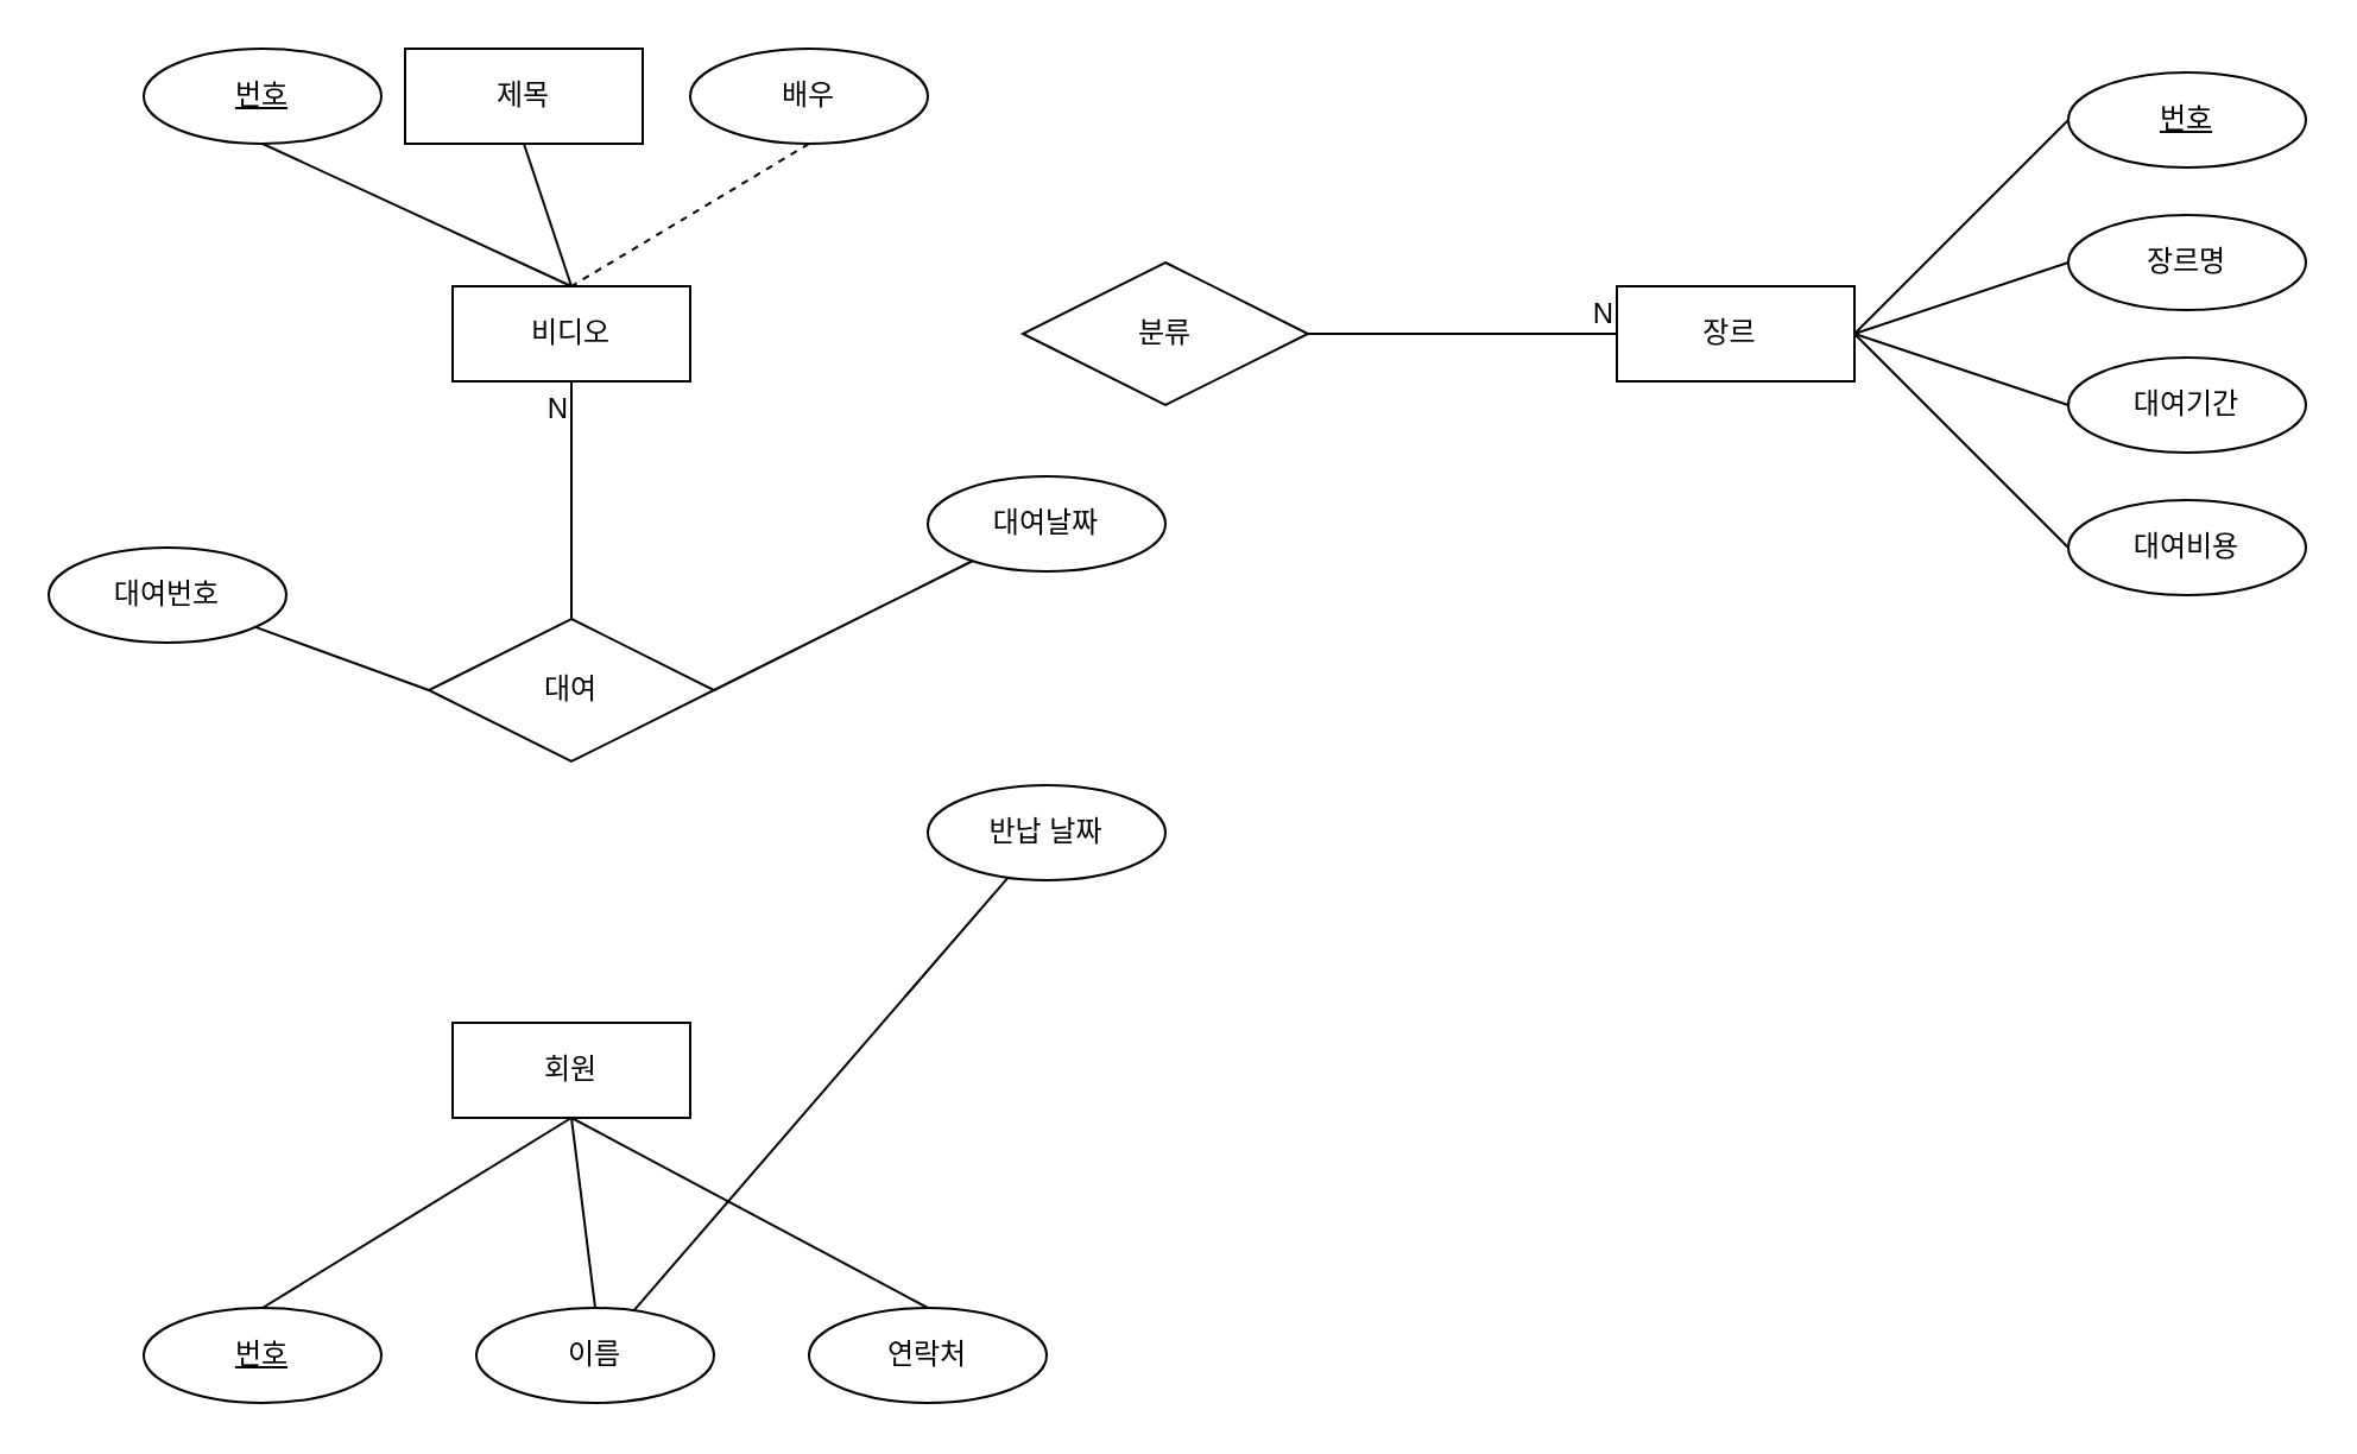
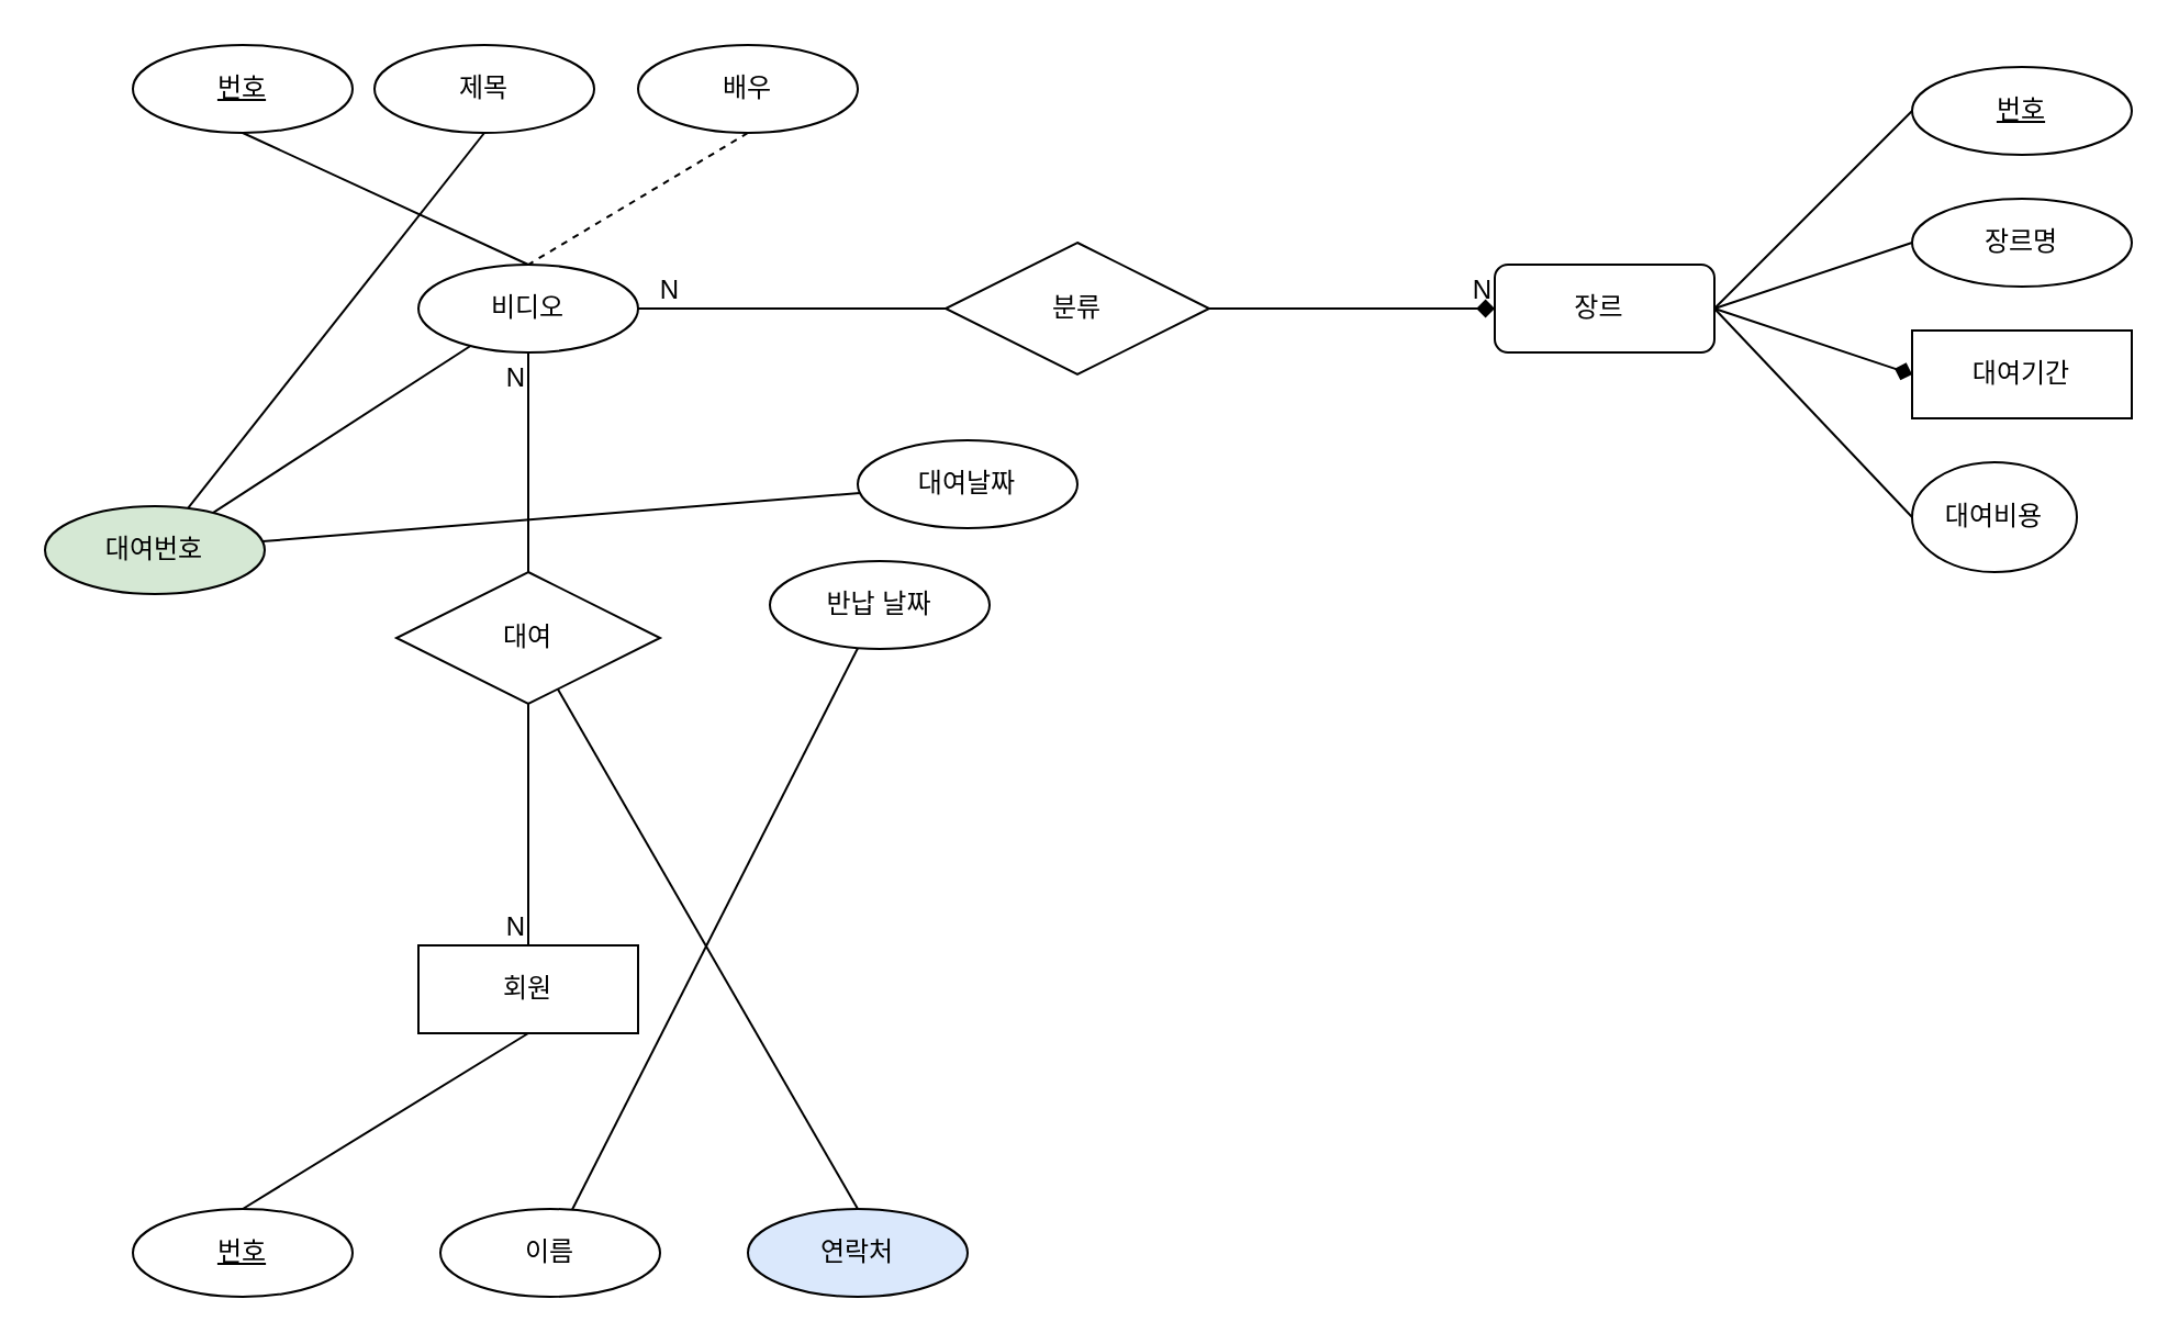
- <mxCell id="13" value="제목" style="whiteSpace=wrap;html=1;align=center;rounded=0;" vertex="1" parent="1"><mxGeometry x="170" y="20" width="100" height="40" as="geometry" /></mxCell>
+ <mxCell id="13" value="제목" style="ellipse;whiteSpace=wrap;html=1;align=center;" vertex="1" parent="1"><mxGeometry x="170" y="20" width="100" height="40" as="geometry" /></mxCell>
- <mxCell id="17" value="" style="endArrow=none;html=1;rounded=0;exitX=0.5;exitY=1;exitDx=0;exitDy=0;entryX=0.5;entryY=0;entryDx=0;entryDy=0;" edge="1" parent="1" source="13" target="3"><mxGeometry relative="1" as="geometry"><mxPoint x="340" y="220" as="sourcePoint" /><mxPoint x="500" y="220" as="targetPoint" /></mxGeometry></mxCell>
+ <mxCell id="17" value="" style="endArrow=none;html=1;rounded=0;exitX=0.5;exitY=1;exitDx=0;exitDy=0;" edge="1" parent="1" source="13" target="40"><mxGeometry relative="1" as="geometry"><mxPoint x="340" y="220" as="sourcePoint" /><mxPoint x="500" y="220" as="targetPoint" /></mxGeometry></mxCell>
- <mxCell id="3" value="비디오" style="whiteSpace=wrap;html=1;align=center;" vertex="1" parent="1"><mxGeometry x="190" y="120" width="100" height="40" as="geometry" /></mxCell>
+ <mxCell id="3" value="비디오" style="ellipse;whiteSpace=wrap;html=1;align=center;" vertex="1" parent="1"><mxGeometry x="190" y="120" width="100" height="40" as="geometry" /></mxCell>
+ <mxCell id="26" value="" style="endArrow=none;html=1;rounded=0;exitX=0;exitY=0.5;exitDx=0;exitDy=0;entryX=1;entryY=0.5;entryDx=0;entryDy=0;" edge="1" parent="1" source="25" target="3"><mxGeometry relative="1" as="geometry"><mxPoint x="270" y="260" as="sourcePoint" /><mxPoint x="430" y="260" as="targetPoint" /></mxGeometry></mxCell>
+ <mxCell id="27" value="N" style="resizable=0;html=1;whiteSpace=wrap;align=right;verticalAlign=bottom;" connectable="0" vertex="1" parent="26"><mxGeometry x="1" relative="1" as="geometry"><mxPoint x="20" as="offset" /></mxGeometry></mxCell>
- <mxCell id="28" value="" style="endArrow=none;html=1;rounded=0;exitX=1;exitY=0.5;exitDx=0;exitDy=0;entryX=0;entryY=0.5;entryDx=0;entryDy=0;" edge="1" parent="1" source="25" target="2"><mxGeometry relative="1" as="geometry"><mxPoint x="560" y="200" as="sourcePoint" /><mxPoint x="720" y="200" as="targetPoint" /></mxGeometry></mxCell>
+ <mxCell id="28" value="" style="endArrow=diamond;html=1;rounded=0;exitX=1;exitY=0.5;exitDx=0;exitDy=0;entryX=0;entryY=0.5;entryDx=0;entryDy=0;" edge="1" parent="1" source="25" target="2"><mxGeometry relative="1" as="geometry"><mxPoint x="560" y="200" as="sourcePoint" /><mxPoint x="720" y="200" as="targetPoint" /></mxGeometry></mxCell>
- <mxCell id="2" value="장르&lt;span style=&quot;white-space: pre;&quot;&gt;&#09;&lt;/span&gt;" style="whiteSpace=wrap;html=1;align=center;" vertex="1" parent="1"><mxGeometry x="680" y="120" width="100" height="40" as="geometry" /></mxCell>
+ <mxCell id="2" value="장르&lt;span style=&quot;white-space: pre;&quot;&gt;&#09;&lt;/span&gt;" style="whiteSpace=wrap;html=1;align=center;rounded=1;" vertex="1" parent="1"><mxGeometry x="680" y="120" width="100" height="40" as="geometry" /></mxCell>
- <mxCell id="11" value="" style="endArrow=none;html=1;rounded=0;entryX=0;entryY=0.5;entryDx=0;entryDy=0;exitX=1;exitY=0.5;exitDx=0;exitDy=0;" edge="1" parent="1" source="2" target="7"><mxGeometry relative="1" as="geometry"><mxPoint x="790" y="120" as="sourcePoint" /><mxPoint x="820" y="240" as="targetPoint" /></mxGeometry></mxCell>
+ <mxCell id="11" value="" style="endArrow=diamond;html=1;rounded=0;entryX=0;entryY=0.5;entryDx=0;entryDy=0;exitX=1;exitY=0.5;exitDx=0;exitDy=0;" edge="1" parent="1" source="2" target="7"><mxGeometry relative="1" as="geometry"><mxPoint x="790" y="120" as="sourcePoint" /><mxPoint x="820" y="240" as="targetPoint" /></mxGeometry></mxCell>
- <mxCell id="7" value="대여기간" style="ellipse;whiteSpace=wrap;html=1;align=center;" vertex="1" parent="1"><mxGeometry x="870" y="150" width="100" height="40" as="geometry" /></mxCell>
+ <mxCell id="7" value="대여기간" style="whiteSpace=wrap;html=1;align=center;rounded=0;" vertex="1" parent="1"><mxGeometry x="870" y="150" width="100" height="40" as="geometry" /></mxCell>
- <mxCell id="8" value="대여비용" style="ellipse;whiteSpace=wrap;html=1;align=center;" vertex="1" parent="1"><mxGeometry x="870" y="210" width="100" height="40" as="geometry" /></mxCell>
+ <mxCell id="8" value="대여비용" style="ellipse;whiteSpace=wrap;html=1;align=center;" vertex="1" parent="1"><mxGeometry x="870" y="210" width="75" height="50" as="geometry" /></mxCell>
- <mxCell id="40" value="대여번호" style="ellipse;whiteSpace=wrap;html=1;align=center;" vertex="1" parent="1"><mxGeometry x="20" y="230" width="100" height="40" as="geometry" /></mxCell>
+ <mxCell id="40" value="대여번호" style="ellipse;whiteSpace=wrap;html=1;align=center;fillColor=#d5e8d4;" vertex="1" parent="1"><mxGeometry x="20" y="230" width="100" height="40" as="geometry" /></mxCell>
- <mxCell id="35" style="rounded=0;orthogonalLoop=1;jettySize=auto;html=1;entryX=1;entryY=0.5;entryDx=0;entryDy=0;endArrow=none;endFill=0;" edge="1" parent="1" source="36" target="30"><mxGeometry relative="1" as="geometry" /></mxCell>
+ <mxCell id="35" style="rounded=0;orthogonalLoop=1;jettySize=auto;html=1;endArrow=none;endFill=0;" edge="1" parent="1" source="36" target="40"><mxGeometry relative="1" as="geometry" /></mxCell>
- <mxCell id="39" style="rounded=0;orthogonalLoop=1;jettySize=auto;html=1;entryX=0;entryY=0.5;entryDx=0;entryDy=0;endArrow=none;endFill=0;" edge="1" parent="1" source="40" target="30"><mxGeometry relative="1" as="geometry" /></mxCell>
+ <mxCell id="39" style="rounded=0;orthogonalLoop=1;jettySize=auto;html=1;endArrow=none;endFill=0;" edge="1" parent="1" source="40" target="3"><mxGeometry relative="1" as="geometry" /></mxCell>
- <mxCell id="38" value="반납 날짜" style="ellipse;whiteSpace=wrap;html=1;align=center;" vertex="1" parent="1"><mxGeometry x="390" y="330" width="100" height="40" as="geometry" /></mxCell>
+ <mxCell id="38" value="반납 날짜" style="ellipse;whiteSpace=wrap;html=1;align=center;" vertex="1" parent="1"><mxGeometry x="350" y="255" width="100" height="40" as="geometry" /></mxCell>
+ <mxCell id="33" value="" style="endArrow=none;html=1;rounded=0;exitX=0.5;exitY=1;exitDx=0;exitDy=0;entryX=0.5;entryY=0;entryDx=0;entryDy=0;" edge="1" parent="1" source="30" target="4"><mxGeometry relative="1" as="geometry"><mxPoint x="430" y="280" as="sourcePoint" /><mxPoint x="590" y="280" as="targetPoint" /></mxGeometry></mxCell>
+ <mxCell id="34" value="N" style="resizable=0;html=1;whiteSpace=wrap;align=right;verticalAlign=bottom;" connectable="0" vertex="1" parent="33"><mxGeometry x="1" relative="1" as="geometry" /></mxCell>
- <mxCell id="23" value="" style="endArrow=none;html=1;rounded=0;exitX=0.5;exitY=1;exitDx=0;exitDy=0;entryX=0.5;entryY=0;entryDx=0;entryDy=0;" edge="1" parent="1" source="4" target="20"><mxGeometry relative="1" as="geometry"><mxPoint x="250" y="480" as="sourcePoint" /><mxPoint x="120" y="560" as="targetPoint" /></mxGeometry></mxCell>
- <mxCell id="24" value="" style="endArrow=none;html=1;rounded=0;exitX=0.5;exitY=0;exitDx=0;exitDy=0;entryX=0.5;entryY=1;entryDx=0;entryDy=0;" edge="1" parent="1" source="21" target="4"><mxGeometry relative="1" as="geometry"><mxPoint x="250" y="480" as="sourcePoint" /><mxPoint x="260" y="560" as="targetPoint" /></mxGeometry></mxCell>
+ <mxCell id="24" value="" style="endArrow=none;html=1;rounded=0;exitX=0.5;exitY=0;exitDx=0;exitDy=0;" edge="1" parent="1" source="21" target="30"><mxGeometry relative="1" as="geometry"><mxPoint x="250" y="480" as="sourcePoint" /><mxPoint x="260" y="560" as="targetPoint" /></mxGeometry></mxCell>
- <mxCell id="21" value="연락처" style="ellipse;whiteSpace=wrap;html=1;align=center;" vertex="1" parent="1"><mxGeometry x="340" y="550" width="100" height="40" as="geometry" /></mxCell>
+ <mxCell id="21" value="연락처" style="ellipse;whiteSpace=wrap;html=1;align=center;fillColor=#dae8fc;" vertex="1" parent="1"><mxGeometry x="340" y="550" width="100" height="40" as="geometry" /></mxCell>
